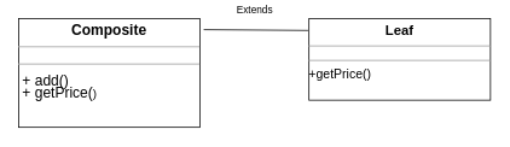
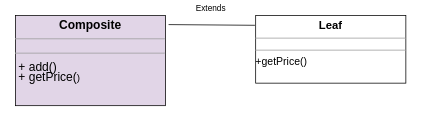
- <mxCell id="3" value="&lt;p style=&quot;margin: 4px 0px 0px ; text-align: center ; font-size: 16px&quot;&gt;&lt;b&gt;&lt;font style=&quot;font-size: 16px&quot;&gt;Composite&lt;/font&gt;&lt;/b&gt;&lt;/p&gt;&lt;hr size=&quot;1&quot; style=&quot;font-size: 16px&quot;&gt;&lt;div style=&quot;height: 2px ; font-size: 16px&quot;&gt;&lt;/div&gt;&lt;hr size=&quot;1&quot; style=&quot;font-size: 16px&quot;&gt;&lt;div style=&quot;height: 2px ; font-size: 16px&quot;&gt;&lt;font style=&quot;font-size: 16px&quot;&gt;&amp;nbsp;+ add()&lt;/font&gt;&lt;/div&gt;&lt;div style=&quot;height: 2px ; font-size: 16px&quot;&gt;&lt;font style=&quot;font-size: 16px&quot;&gt;&lt;br&gt;&lt;/font&gt;&lt;/div&gt;&lt;div style=&quot;height: 2px ; font-size: 16px&quot;&gt;&lt;font style=&quot;font-size: 16px&quot;&gt;&lt;br&gt;&lt;/font&gt;&lt;/div&gt;&lt;div style=&quot;height: 2px ; font-size: 16px&quot;&gt;&lt;font style=&quot;font-size: 16px&quot;&gt;&lt;br&gt;&lt;/font&gt;&lt;/div&gt;&lt;div style=&quot;height: 2px ; font-size: 16px&quot;&gt;&lt;font style=&quot;font-size: 16px&quot;&gt;&lt;br&gt;&lt;/font&gt;&lt;/div&gt;&lt;div style=&quot;height: 2px ; font-size: 16px&quot;&gt;&lt;font style=&quot;font-size: 16px&quot;&gt;&lt;br&gt;&lt;/font&gt;&lt;/div&gt;&lt;div style=&quot;height: 2px ; font-size: 16px&quot;&gt;&lt;font style=&quot;font-size: 16px&quot;&gt;&lt;br&gt;&lt;/font&gt;&lt;/div&gt;&lt;div style=&quot;height: 2px ; font-size: 16px&quot;&gt;&lt;font style=&quot;font-size: 16px&quot;&gt;&amp;nbsp;+ getPrice(&lt;/font&gt;&lt;span style=&quot;font-size: 13px&quot;&gt;)&lt;/span&gt;&lt;/div&gt;" style="verticalAlign=top;align=left;overflow=fill;fontSize=12;fontFamily=Helvetica;html=1;" parent="1" vertex="1"><mxGeometry x="20" y="20" width="200" height="120" as="geometry" /></mxCell>
+ <mxCell id="3" value="&lt;p style=&quot;margin: 4px 0px 0px ; text-align: center ; font-size: 16px&quot;&gt;&lt;b&gt;&lt;font style=&quot;font-size: 16px&quot;&gt;Composite&lt;/font&gt;&lt;/b&gt;&lt;/p&gt;&lt;hr size=&quot;1&quot; style=&quot;font-size: 16px&quot;&gt;&lt;div style=&quot;height: 2px ; font-size: 16px&quot;&gt;&lt;/div&gt;&lt;hr size=&quot;1&quot; style=&quot;font-size: 16px&quot;&gt;&lt;div style=&quot;height: 2px ; font-size: 16px&quot;&gt;&lt;font style=&quot;font-size: 16px&quot;&gt;&amp;nbsp;+ add()&lt;/font&gt;&lt;/div&gt;&lt;div style=&quot;height: 2px ; font-size: 16px&quot;&gt;&lt;font style=&quot;font-size: 16px&quot;&gt;&lt;br&gt;&lt;/font&gt;&lt;/div&gt;&lt;div style=&quot;height: 2px ; font-size: 16px&quot;&gt;&lt;font style=&quot;font-size: 16px&quot;&gt;&lt;br&gt;&lt;/font&gt;&lt;/div&gt;&lt;div style=&quot;height: 2px ; font-size: 16px&quot;&gt;&lt;font style=&quot;font-size: 16px&quot;&gt;&lt;br&gt;&lt;/font&gt;&lt;/div&gt;&lt;div style=&quot;height: 2px ; font-size: 16px&quot;&gt;&lt;font style=&quot;font-size: 16px&quot;&gt;&lt;br&gt;&lt;/font&gt;&lt;/div&gt;&lt;div style=&quot;height: 2px ; font-size: 16px&quot;&gt;&lt;font style=&quot;font-size: 16px&quot;&gt;&lt;br&gt;&lt;/font&gt;&lt;/div&gt;&lt;div style=&quot;height: 2px ; font-size: 16px&quot;&gt;&lt;font style=&quot;font-size: 16px&quot;&gt;&lt;br&gt;&lt;/font&gt;&lt;/div&gt;&lt;div style=&quot;height: 2px ; font-size: 16px&quot;&gt;&lt;font style=&quot;font-size: 16px&quot;&gt;&amp;nbsp;+ getPrice(&lt;/font&gt;&lt;span style=&quot;font-size: 13px&quot;&gt;)&lt;/span&gt;&lt;/div&gt;" style="verticalAlign=top;align=left;overflow=fill;fontSize=12;fontFamily=Helvetica;html=1;fillColor=#e1d5e7;" parent="1" vertex="1"><mxGeometry x="20" y="20" width="200" height="120" as="geometry" /></mxCell>
